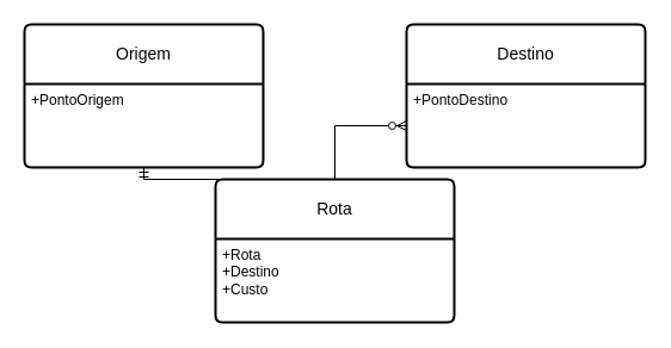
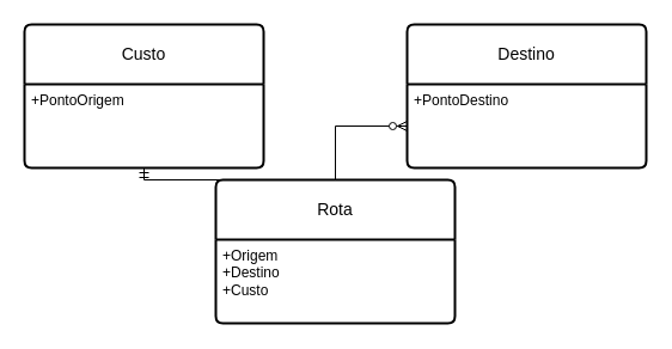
- <mxCell id="2" value="Origem" style="swimlane;childLayout=stackLayout;horizontal=1;startSize=50;horizontalStack=0;rounded=1;fontSize=14;fontStyle=0;strokeWidth=2;resizeParent=0;resizeLast=1;shadow=0;dashed=0;align=center;arcSize=4;whiteSpace=wrap;html=1;" vertex="1" parent="1"><mxGeometry x="20" y="20" width="200" height="120" as="geometry" /></mxCell>
+ <mxCell id="2" value="Custo" style="swimlane;childLayout=stackLayout;horizontal=1;startSize=50;horizontalStack=0;rounded=1;fontSize=14;fontStyle=0;strokeWidth=2;resizeParent=0;resizeLast=1;shadow=0;dashed=0;align=center;arcSize=4;whiteSpace=wrap;html=1;" vertex="1" parent="1"><mxGeometry x="20" y="20" width="200" height="120" as="geometry" /></mxCell>
- <mxCell id="7" value="+Rota&lt;br&gt;+Destino&lt;br&gt;+Custo" style="align=left;strokeColor=none;fillColor=none;spacingLeft=4;spacingRight=4;fontSize=12;verticalAlign=top;resizable=0;rotatable=0;part=1;html=1;whiteSpace=wrap;" vertex="1" parent="6"><mxGeometry y="50" width="200" height="70" as="geometry" /></mxCell>
+ <mxCell id="7" value="+Origem&lt;br&gt;+Destino&lt;br&gt;+Custo" style="align=left;strokeColor=none;fillColor=none;spacingLeft=4;spacingRight=4;fontSize=12;verticalAlign=top;resizable=0;rotatable=0;part=1;html=1;whiteSpace=wrap;" vertex="1" parent="6"><mxGeometry y="50" width="200" height="70" as="geometry" /></mxCell>
